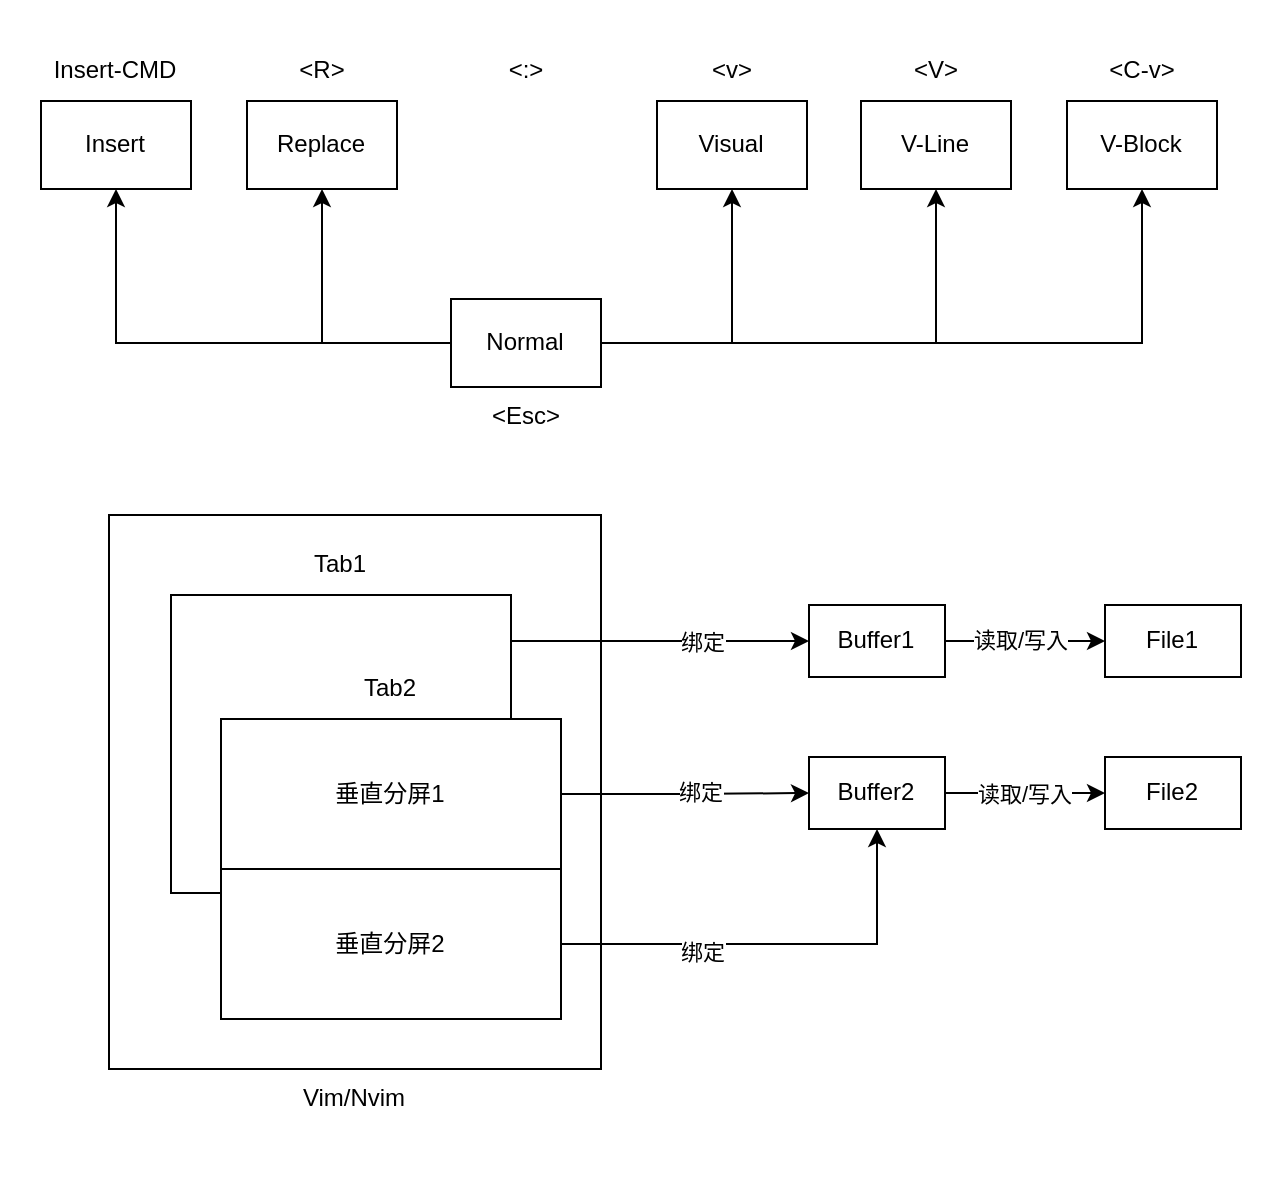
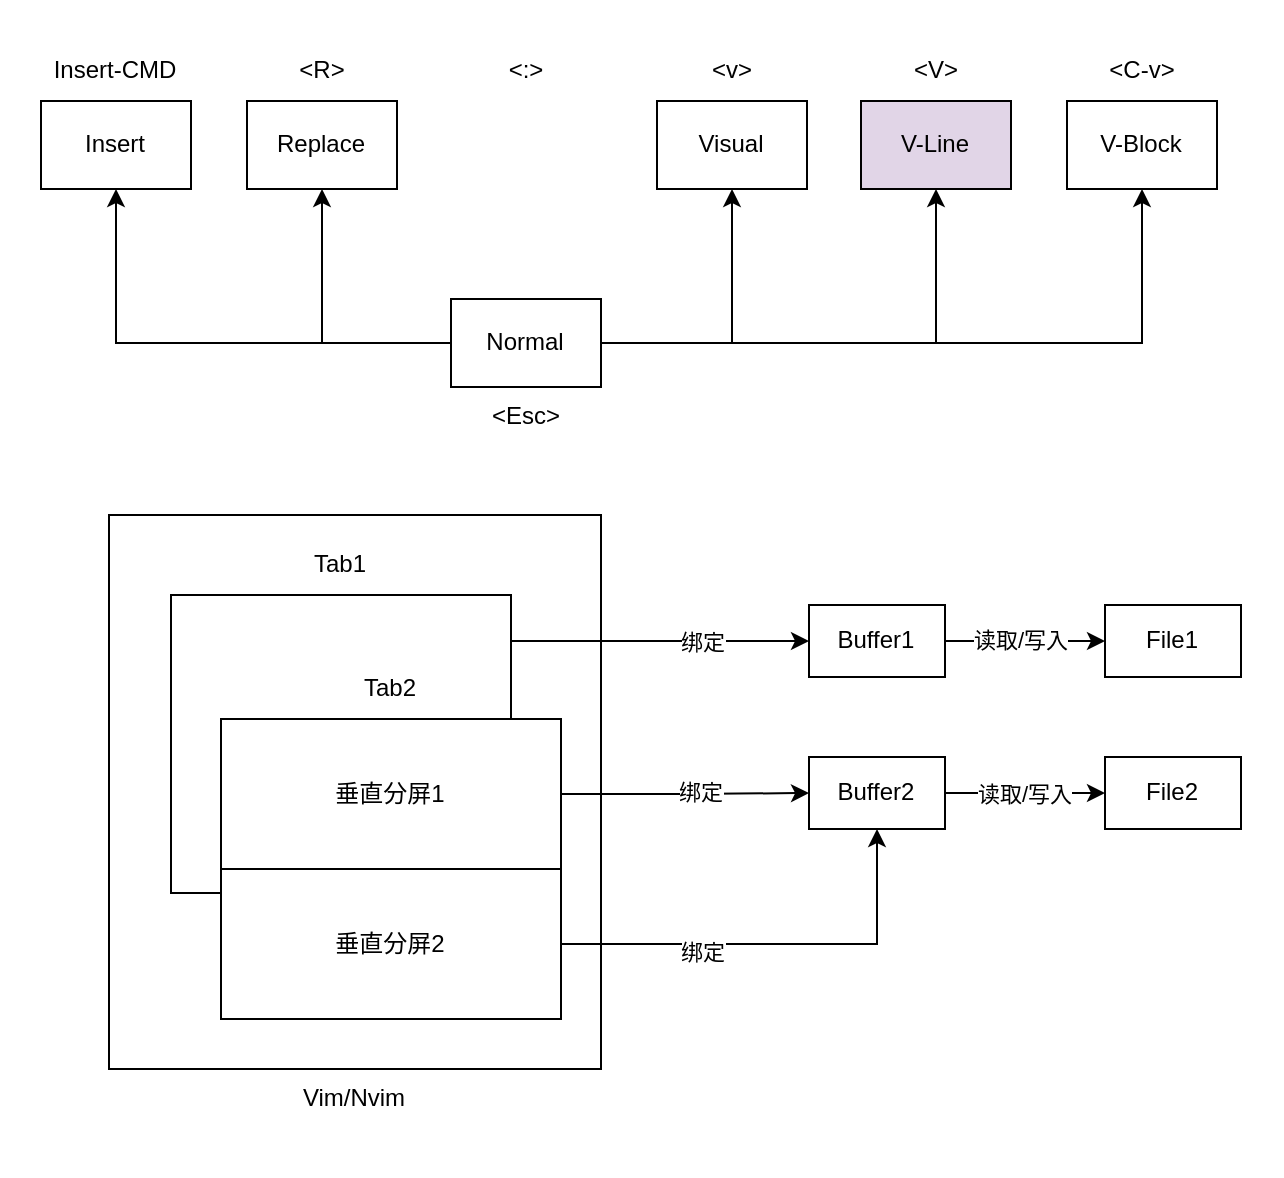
- <mxCell id="8" value="V-Line" style="rounded=0;whiteSpace=wrap;html=1;" parent="2" vertex="1"><mxGeometry x="410" y="30" width="75" height="44" as="geometry" /></mxCell>
+ <mxCell id="8" value="V-Line" style="rounded=0;whiteSpace=wrap;html=1;fillColor=#e1d5e7;" parent="2" vertex="1"><mxGeometry x="410" y="30" width="75" height="44" as="geometry" /></mxCell>
